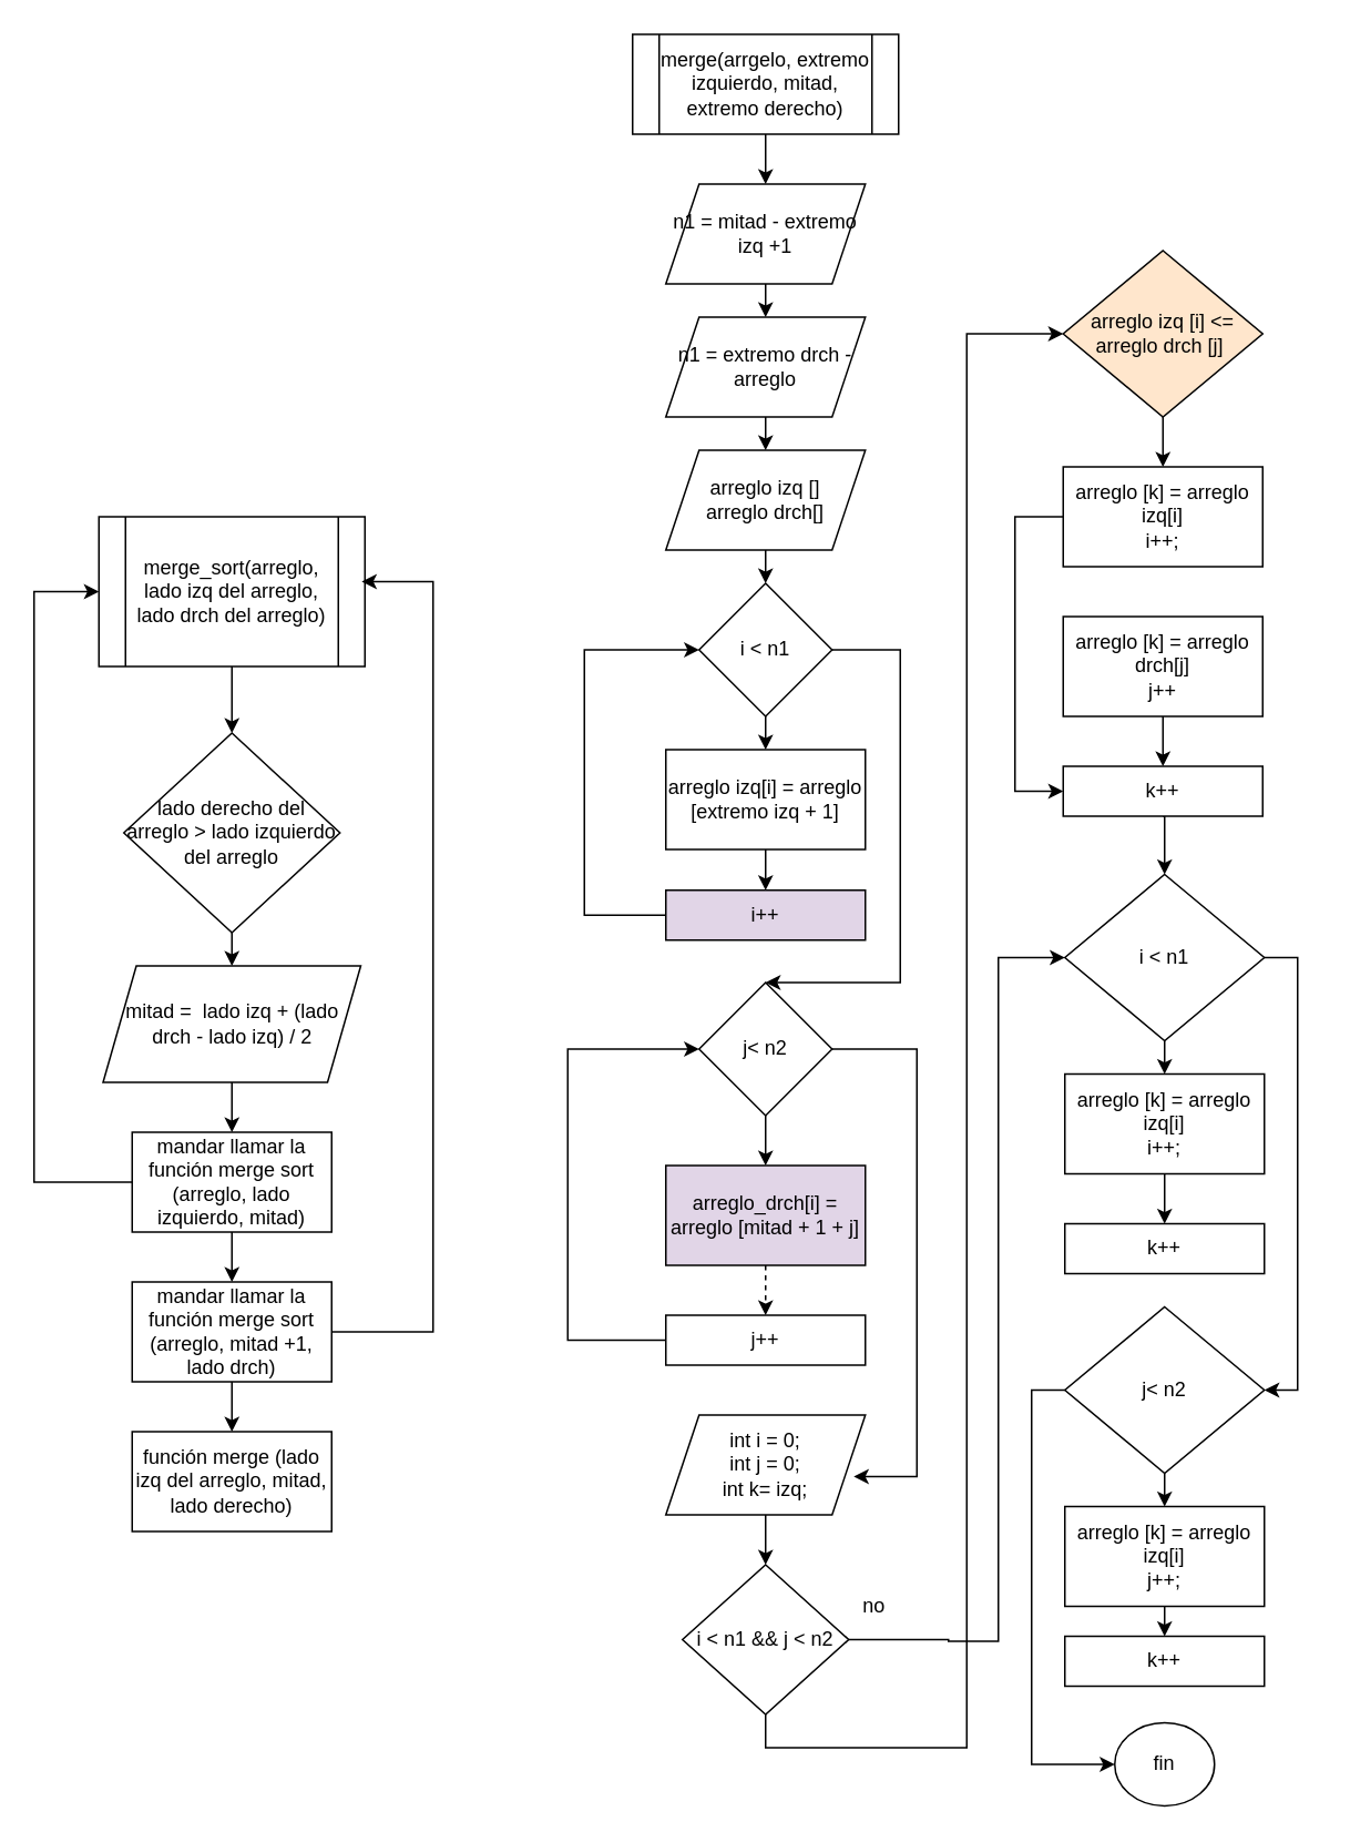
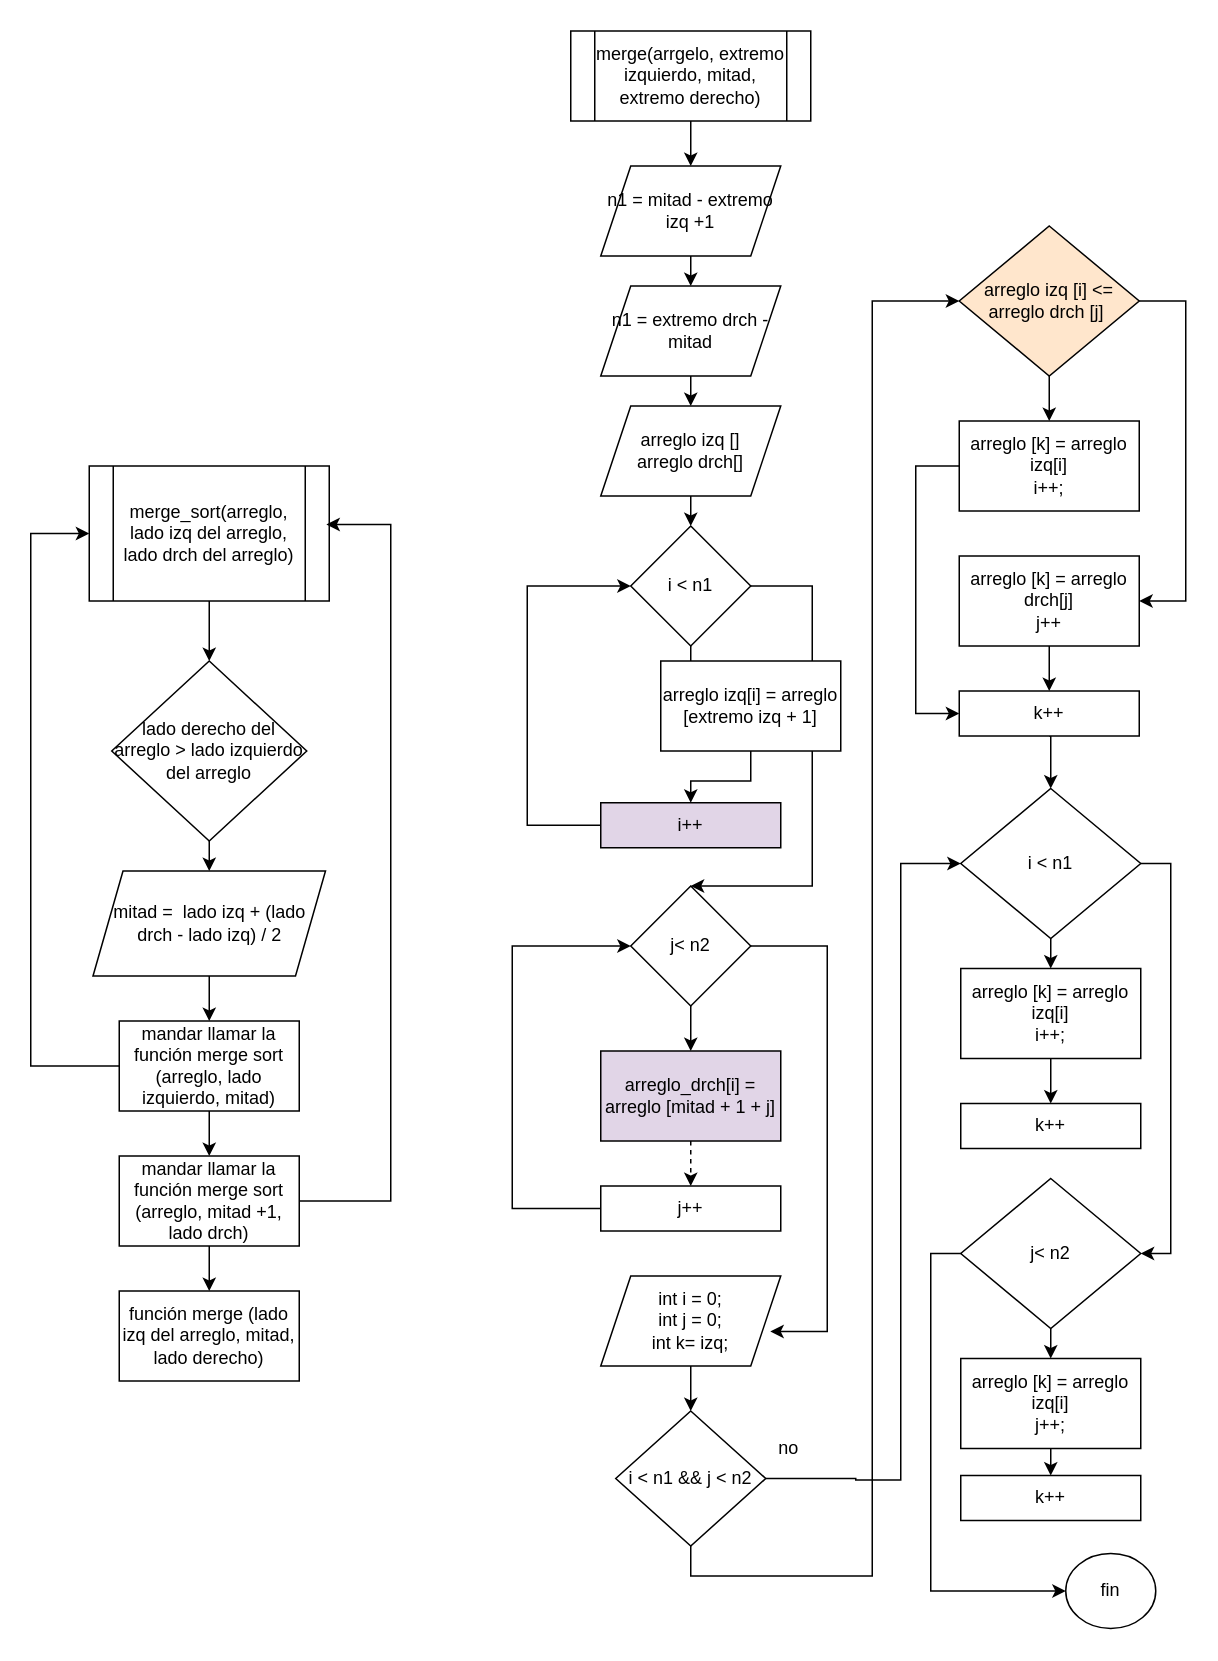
- <mxCell id="20" value="n1 = extremo drch - arreglo" style="shape=parallelogram;perimeter=parallelogramPerimeter;whiteSpace=wrap;html=1;fixedSize=1;" vertex="1" parent="1"><mxGeometry x="400" y="190" width="120" height="60" as="geometry" /></mxCell>
+ <mxCell id="20" value="n1 = extremo drch - mitad" style="shape=parallelogram;perimeter=parallelogramPerimeter;whiteSpace=wrap;html=1;fixedSize=1;" vertex="1" parent="1"><mxGeometry x="400" y="190" width="120" height="60" as="geometry" /></mxCell>
+ <mxCell id="43" style="edgeStyle=orthogonalEdgeStyle;rounded=0;orthogonalLoop=1;jettySize=auto;html=1;exitX=1;exitY=0.5;exitDx=0;exitDy=0;entryX=1;entryY=0.5;entryDx=0;entryDy=0;" edge="1" parent="1" source="44" target="48"><mxGeometry relative="1" as="geometry"><mxPoint x="789" y="410" as="targetPoint" /><Array as="points"><mxPoint x="790" y="200" /><mxPoint x="790" y="400" /></Array></mxGeometry></mxCell>
- <mxCell id="27" value="arreglo izq[i] = arreglo [extremo izq + 1]" style="rounded=0;whiteSpace=wrap;html=1;" vertex="1" parent="1"><mxGeometry x="400" y="450" width="120" height="60" as="geometry" /></mxCell>
+ <mxCell id="27" value="arreglo izq[i] = arreglo [extremo izq + 1]" style="rounded=0;whiteSpace=wrap;html=1;" vertex="1" parent="1"><mxGeometry x="440" y="440" width="120" height="60" as="geometry" /></mxCell>
- <mxCell id="64" value="fin" style="ellipse;whiteSpace=wrap;html=1;" vertex="1" parent="1"><mxGeometry x="670" y="1035" width="60" height="50" as="geometry" /></mxCell>
+ <mxCell id="64" value="fin" style="ellipse;whiteSpace=wrap;html=1;" vertex="1" parent="1"><mxGeometry x="710" y="1035" width="60" height="50" as="geometry" /></mxCell>
